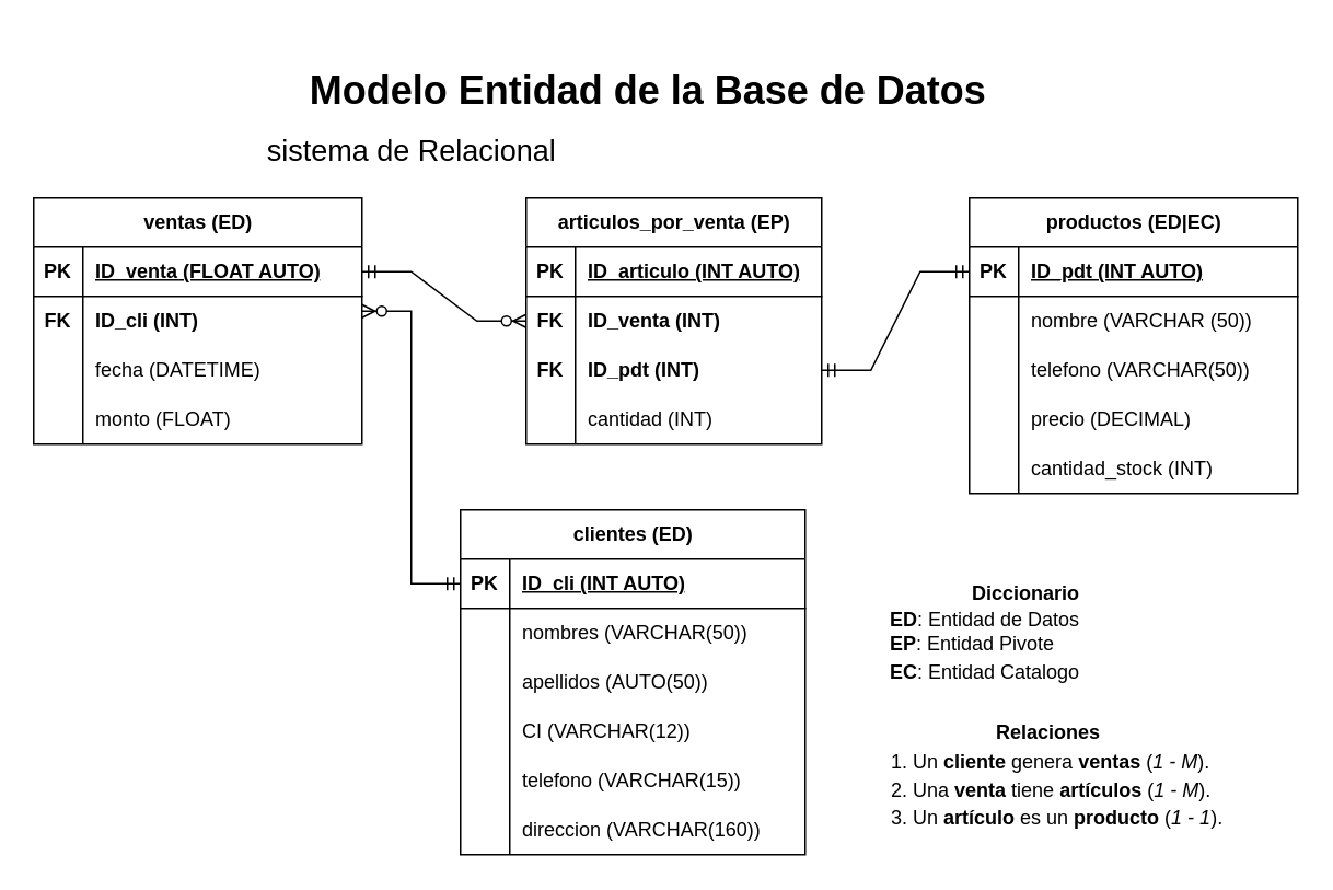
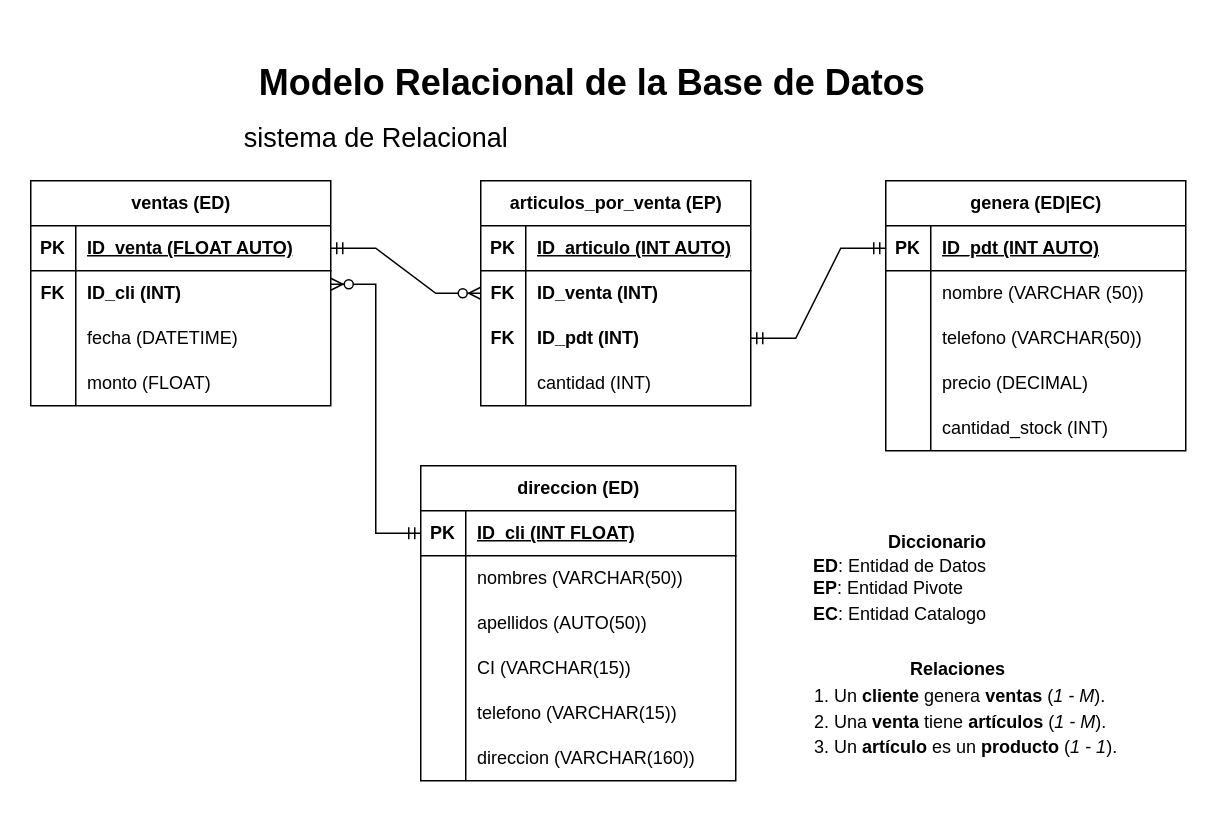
- <mxCell id="65" value="Modelo Entidad de la Base de Datos" style="text;strokeColor=none;fillColor=none;html=1;fontSize=24;fontStyle=1;verticalAlign=middle;align=center;" parent="1" vertex="1"><mxGeometry x="131" y="20" width="525" height="70" as="geometry" /></mxCell>
+ <mxCell id="65" value="Modelo Relacional de la Base de Datos" style="text;strokeColor=none;fillColor=none;html=1;fontSize=24;fontStyle=1;verticalAlign=middle;align=center;" parent="1" vertex="1"><mxGeometry x="131" y="20" width="525" height="70" as="geometry" /></mxCell>
- <mxCell id="15" value="productos (ED|EC)" style="shape=table;startSize=30;container=1;collapsible=1;childLayout=tableLayout;fixedRows=1;rowLines=0;fontStyle=1;align=center;resizeLast=1;html=1;" parent="1" vertex="1"><mxGeometry x="590" y="120" width="200" height="180" as="geometry" /></mxCell>
+ <mxCell id="15" value="genera (ED|EC)" style="shape=table;startSize=30;container=1;collapsible=1;childLayout=tableLayout;fixedRows=1;rowLines=0;fontStyle=1;align=center;resizeLast=1;html=1;" parent="1" vertex="1"><mxGeometry x="590" y="120" width="200" height="180" as="geometry" /></mxCell>
- <mxCell id="31" value="clientes (ED)" style="shape=table;startSize=30;container=1;collapsible=1;childLayout=tableLayout;fixedRows=1;rowLines=0;fontStyle=1;align=center;resizeLast=1;html=1;" parent="1" vertex="1"><mxGeometry x="280" y="310" width="210" height="210" as="geometry" /></mxCell>
+ <mxCell id="31" value="direccion (ED)" style="shape=table;startSize=30;container=1;collapsible=1;childLayout=tableLayout;fixedRows=1;rowLines=0;fontStyle=1;align=center;resizeLast=1;html=1;" parent="1" vertex="1"><mxGeometry x="280" y="310" width="210" height="210" as="geometry" /></mxCell>
- <mxCell id="34" value="ID_cli (INT AUTO)" style="shape=partialRectangle;connectable=0;fillColor=none;top=0;left=0;bottom=0;right=0;align=left;spacingLeft=6;fontStyle=5;overflow=hidden;whiteSpace=wrap;html=1;" parent="32" vertex="1"><mxGeometry x="30" width="180" height="30" as="geometry"><mxRectangle width="180" height="30" as="alternateBounds" /></mxGeometry></mxCell>
+ <mxCell id="34" value="ID_cli (INT FLOAT)" style="shape=partialRectangle;connectable=0;fillColor=none;top=0;left=0;bottom=0;right=0;align=left;spacingLeft=6;fontStyle=5;overflow=hidden;whiteSpace=wrap;html=1;" parent="32" vertex="1"><mxGeometry x="30" width="180" height="30" as="geometry"><mxRectangle width="180" height="30" as="alternateBounds" /></mxGeometry></mxCell>
- <mxCell id="43" value="CI (VARCHAR(12))" style="shape=partialRectangle;connectable=0;fillColor=none;top=0;left=0;bottom=0;right=0;align=left;spacingLeft=6;overflow=hidden;whiteSpace=wrap;html=1;" parent="41" vertex="1"><mxGeometry x="30" width="180" height="30" as="geometry"><mxRectangle width="180" height="30" as="alternateBounds" /></mxGeometry></mxCell>
+ <mxCell id="43" value="CI (VARCHAR(15))" style="shape=partialRectangle;connectable=0;fillColor=none;top=0;left=0;bottom=0;right=0;align=left;spacingLeft=6;overflow=hidden;whiteSpace=wrap;html=1;" parent="41" vertex="1"><mxGeometry x="30" width="180" height="30" as="geometry"><mxRectangle width="180" height="30" as="alternateBounds" /></mxGeometry></mxCell>
